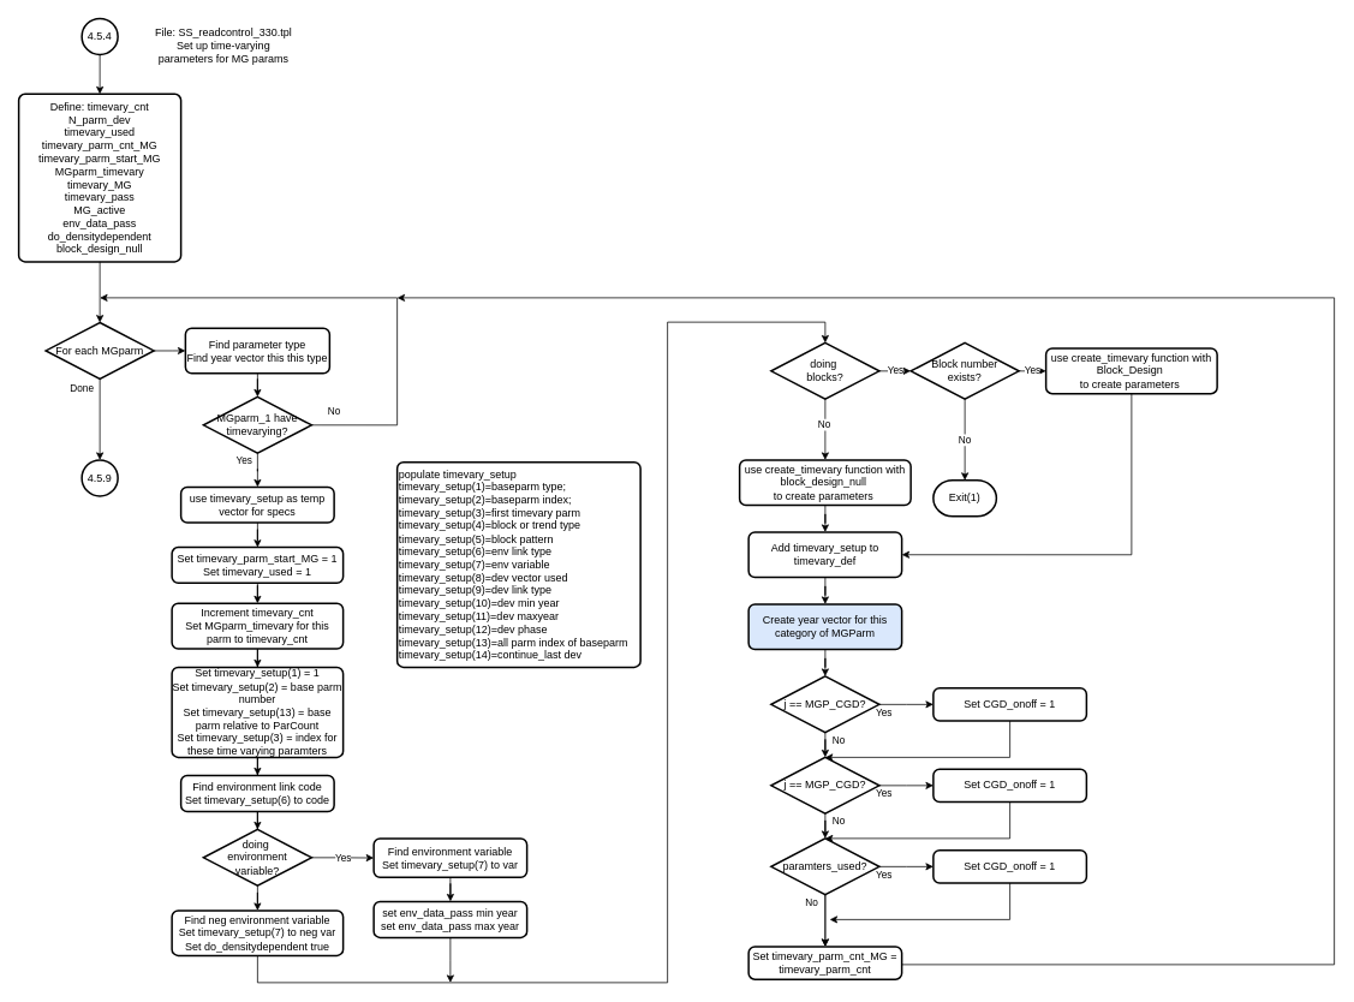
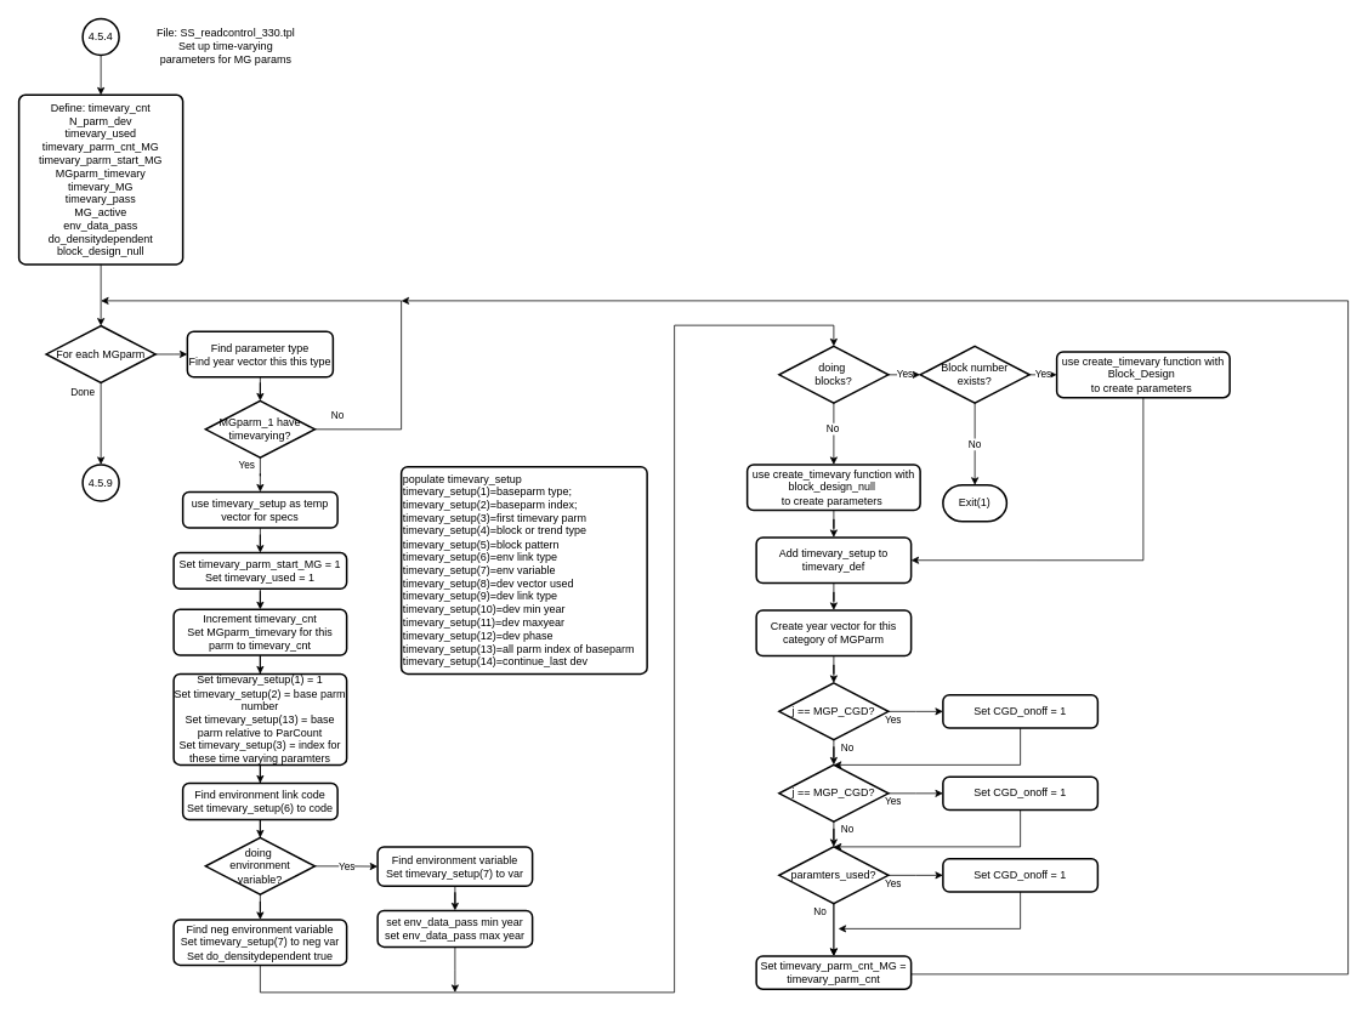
- <mxCell id="52" value="Create year vector for this category of MGParm" style="rounded=1;whiteSpace=wrap;html=1;absoluteArcSize=1;arcSize=14;strokeWidth=2;fillColor=#dae8fc;" parent="1" vertex="1"><mxGeometry x="830" y="670" width="170" height="50.31" as="geometry" /></mxCell>
+ <mxCell id="52" value="Create year vector for this category of MGParm" style="rounded=1;whiteSpace=wrap;html=1;absoluteArcSize=1;arcSize=14;strokeWidth=2;" parent="1" vertex="1"><mxGeometry x="830" y="670" width="170" height="50.31" as="geometry" /></mxCell>
